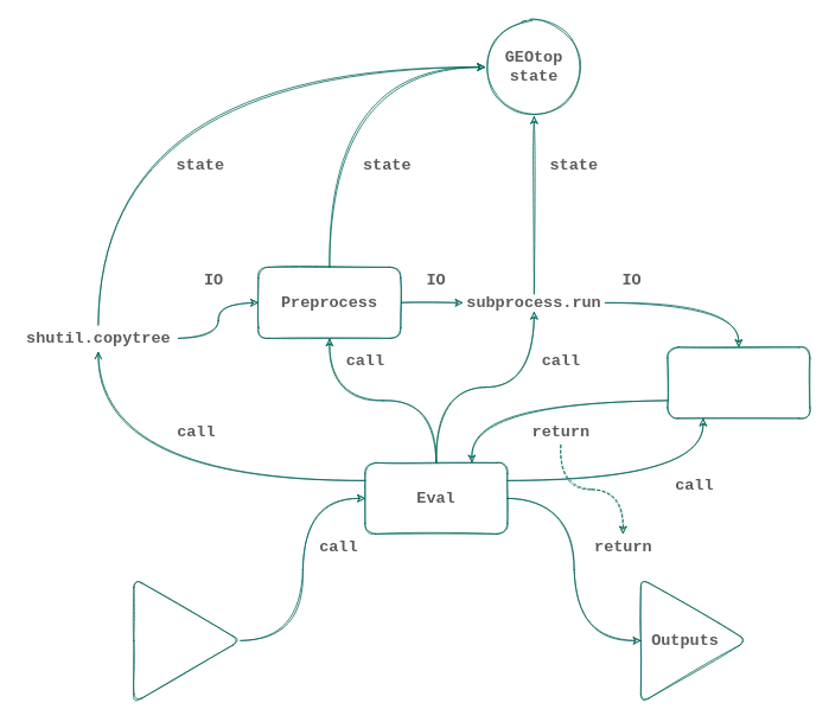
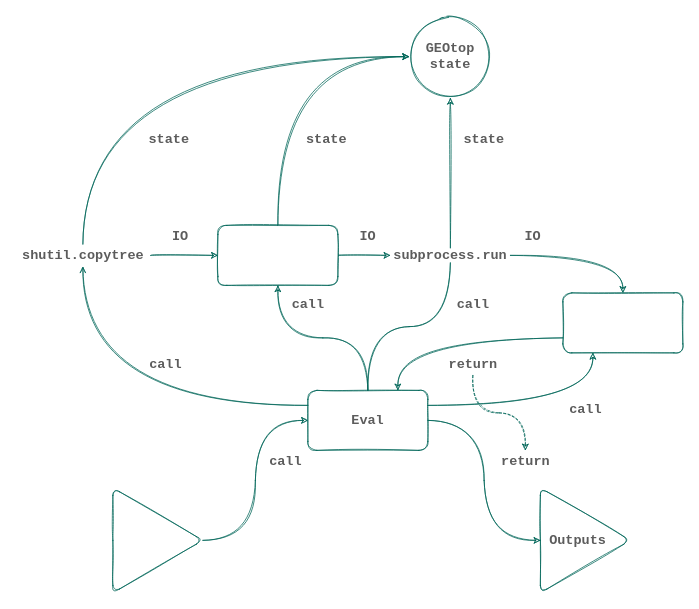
- <mxCell id="14" value="&lt;div style=&quot;font-size: 18px;&quot;&gt;Preprocess&lt;/div&gt;" style="text;html=1;strokeColor=none;fillColor=none;align=center;verticalAlign=middle;whiteSpace=wrap;fontColor=#5C5C5C;rounded=1;fontFamily=Courier New;fontSize=18;fontStyle=1;sketch=1;" parent="1" vertex="1"><mxGeometry x="350" y="330" width="40" height="20" as="geometry" /></mxCell>
- <mxCell id="17" style="edgeStyle=orthogonalEdgeStyle;curved=1;rounded=1;orthogonalLoop=1;jettySize=auto;html=1;entryX=0.5;entryY=1;entryDx=0;entryDy=0;startArrow=none;startFill=0;endArrow=classic;endFill=1;strokeColor=#006658;fillColor=#21C0A5;fontFamily=Courier New;fontSize=18;fontColor=#5C5C5C;fontStyle=1;sketch=1;" parent="1" source="19" target="13" edge="1"><mxGeometry relative="1" as="geometry" /></mxCell>
+ <mxCell id="17" style="edgeStyle=orthogonalEdgeStyle;curved=1;rounded=1;orthogonalLoop=1;jettySize=auto;html=1;entryX=0.5;entryY=1;entryDx=0;entryDy=0;startArrow=none;startFill=0;endArrow=none;endFill=1;strokeColor=#006658;fillColor=#21C0A5;fontFamily=Courier New;fontSize=18;fontColor=#5C5C5C;fontStyle=1;sketch=1;" parent="1" source="19" target="13" edge="1"><mxGeometry relative="1" as="geometry" /></mxCell>
- <mxCell id="27" value="&lt;div style=&quot;font-size: 18px;&quot;&gt;shutil.copytree&lt;/div&gt;" style="text;html=1;align=center;verticalAlign=middle;resizable=0;points=[];autosize=1;fontSize=18;fontFamily=Courier New;fontColor=#5C5C5C;fontStyle=1;sketch=1;" parent="1" vertex="1"><mxGeometry x="20" y="365" width="180" height="30" as="geometry" /></mxCell>
+ <mxCell id="27" value="&lt;div style=&quot;font-size: 18px;&quot;&gt;shutil.copytree&lt;/div&gt;" style="text;html=1;align=center;verticalAlign=middle;resizable=0;points=[];autosize=1;fontSize=18;fontFamily=Courier New;fontColor=#5C5C5C;fontStyle=1;sketch=1;" parent="1" vertex="1"><mxGeometry x="20" y="325" width="180" height="30" as="geometry" /></mxCell>
